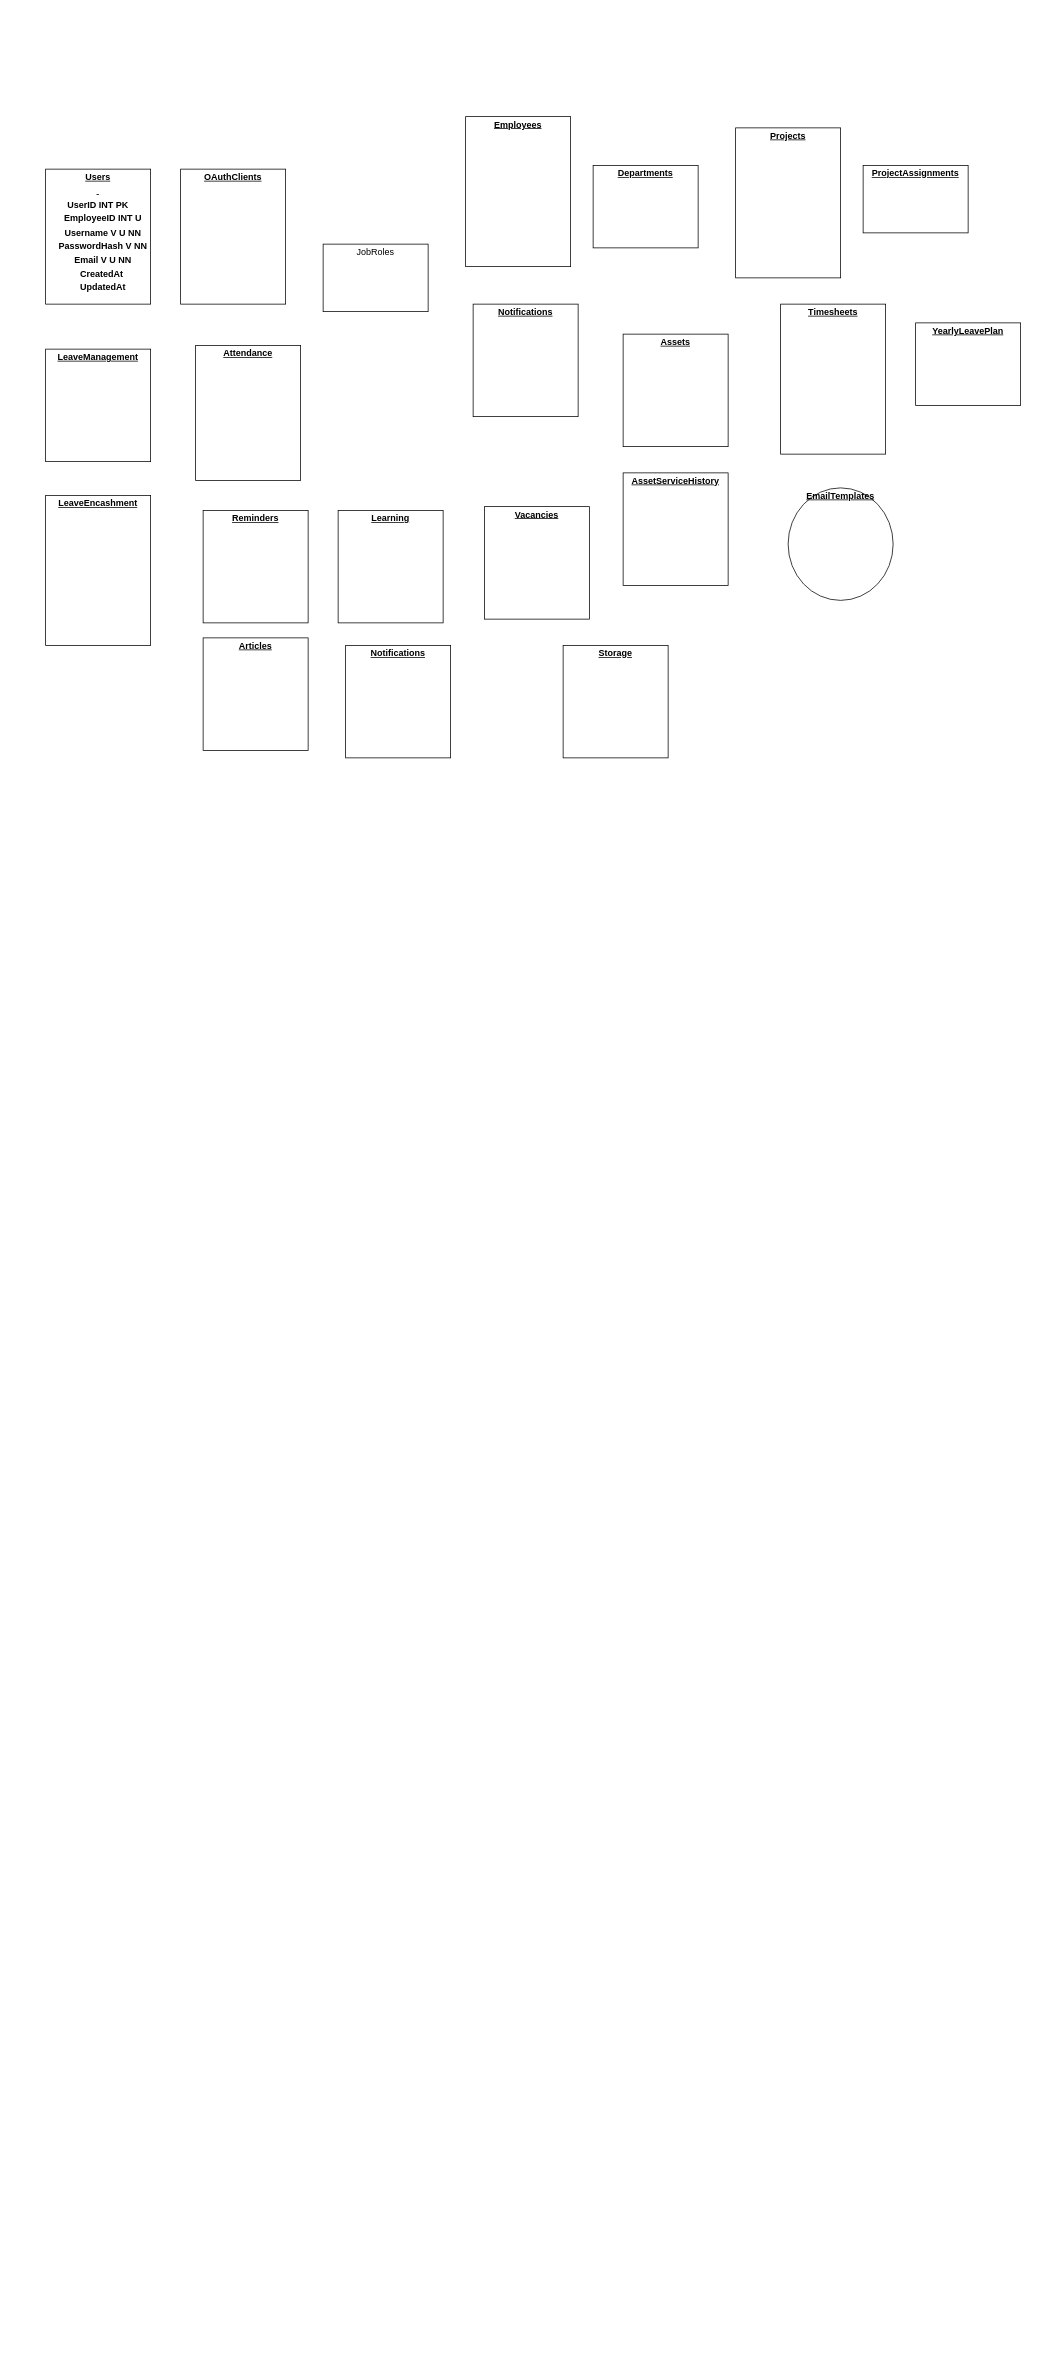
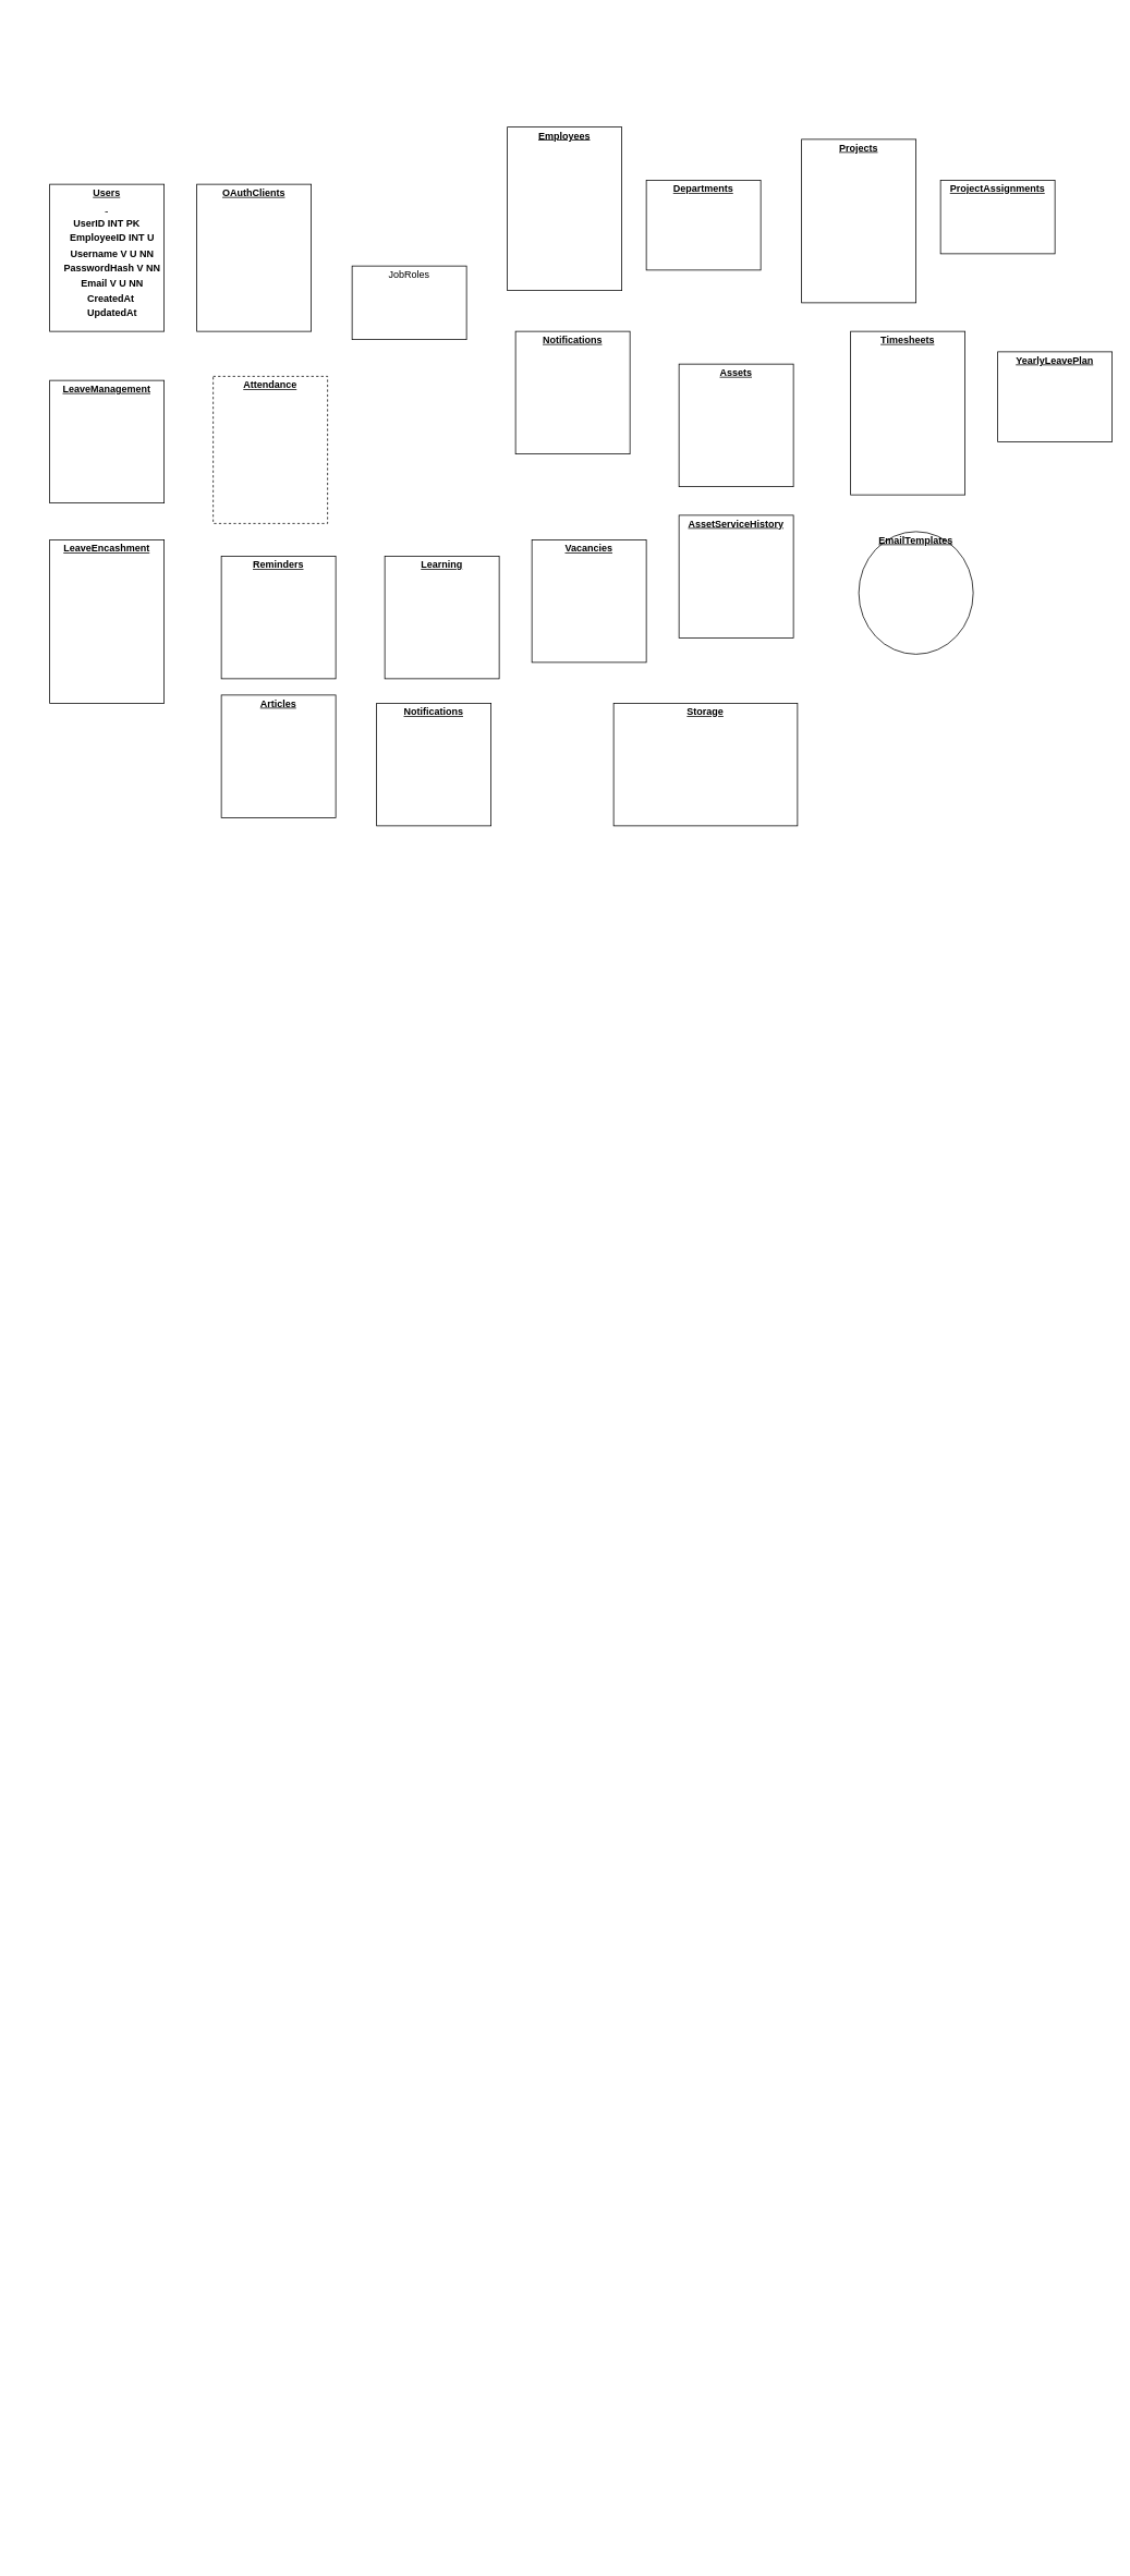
- <mxCell id="7" value="&lt;p style=&quot;margin: 4px 0px 0px; text-align: center;&quot;&gt;&lt;b&gt;&lt;u&gt;Attendance&lt;/u&gt;&lt;/b&gt;&lt;br&gt;&lt;/p&gt;" style="verticalAlign=top;align=left;overflow=fill;fontSize=12;fontFamily=Helvetica;html=1;rounded=0;shadow=0;comic=0;labelBackgroundColor=none;strokeWidth=1" parent="1" vertex="1"><mxGeometry x="260" y="460" width="140" height="180" as="geometry" /></mxCell>
+ <mxCell id="7" value="&lt;p style=&quot;margin: 4px 0px 0px; text-align: center;&quot;&gt;&lt;b&gt;&lt;u&gt;Attendance&lt;/u&gt;&lt;/b&gt;&lt;br&gt;&lt;/p&gt;" style="verticalAlign=top;align=left;overflow=fill;fontSize=12;fontFamily=Helvetica;html=1;rounded=0;shadow=0;comic=0;labelBackgroundColor=none;strokeWidth=1;dashed=1;" parent="1" vertex="1"><mxGeometry x="260" y="460" width="140" height="180" as="geometry" /></mxCell>
- <mxCell id="19" value="&lt;p style=&quot;margin: 4px 0px 0px; text-align: center;&quot;&gt;&lt;b&gt;&lt;u&gt;Vacancies&lt;/u&gt;&lt;/b&gt;&lt;br&gt;&lt;/p&gt;" style="verticalAlign=top;align=left;overflow=fill;fontSize=12;fontFamily=Helvetica;html=1;rounded=0;shadow=0;comic=0;labelBackgroundColor=none;strokeWidth=1" vertex="1" parent="1"><mxGeometry x="645" y="675" width="140" height="150" as="geometry" /></mxCell>
+ <mxCell id="19" value="&lt;p style=&quot;margin: 4px 0px 0px; text-align: center;&quot;&gt;&lt;b&gt;&lt;u&gt;Vacancies&lt;/u&gt;&lt;/b&gt;&lt;br&gt;&lt;/p&gt;" style="verticalAlign=top;align=left;overflow=fill;fontSize=12;fontFamily=Helvetica;html=1;rounded=0;shadow=0;comic=0;labelBackgroundColor=none;strokeWidth=1" vertex="1" parent="1"><mxGeometry x="650" y="660" width="140" height="150" as="geometry" /></mxCell>
- <mxCell id="21" value="&lt;p style=&quot;margin: 4px 0px 0px; text-align: center;&quot;&gt;&lt;b&gt;&lt;u&gt;Learning&lt;/u&gt;&lt;/b&gt;&lt;br&gt;&lt;/p&gt;" style="verticalAlign=top;align=left;overflow=fill;fontSize=12;fontFamily=Helvetica;html=1;rounded=0;shadow=0;comic=0;labelBackgroundColor=none;strokeWidth=1" vertex="1" parent="1"><mxGeometry x="450" y="680" width="140" height="150" as="geometry" /></mxCell>
+ <mxCell id="21" value="&lt;p style=&quot;margin: 4px 0px 0px; text-align: center;&quot;&gt;&lt;b&gt;&lt;u&gt;Learning&lt;/u&gt;&lt;/b&gt;&lt;br&gt;&lt;/p&gt;" style="verticalAlign=top;align=left;overflow=fill;fontSize=12;fontFamily=Helvetica;html=1;rounded=0;shadow=0;comic=0;labelBackgroundColor=none;strokeWidth=1" vertex="1" parent="1"><mxGeometry x="470" y="680" width="140" height="150" as="geometry" /></mxCell>
- <mxCell id="16" value="&lt;p style=&quot;margin: 4px 0px 0px; text-align: center;&quot;&gt;&lt;b&gt;&lt;u&gt;Storage&lt;/u&gt;&lt;/b&gt;&lt;br&gt;&lt;/p&gt;" style="verticalAlign=top;align=left;overflow=fill;fontSize=12;fontFamily=Helvetica;html=1;rounded=0;shadow=0;comic=0;labelBackgroundColor=none;strokeWidth=1" vertex="1" parent="1"><mxGeometry x="750" y="860" width="140" height="150" as="geometry" /></mxCell>
+ <mxCell id="16" value="&lt;p style=&quot;margin: 4px 0px 0px; text-align: center;&quot;&gt;&lt;b&gt;&lt;u&gt;Storage&lt;/u&gt;&lt;/b&gt;&lt;br&gt;&lt;/p&gt;" style="verticalAlign=top;align=left;overflow=fill;fontSize=12;fontFamily=Helvetica;html=1;rounded=0;shadow=0;comic=0;labelBackgroundColor=none;strokeWidth=1" vertex="1" parent="1"><mxGeometry x="750" y="860" width="225" height="150" as="geometry" /></mxCell>
